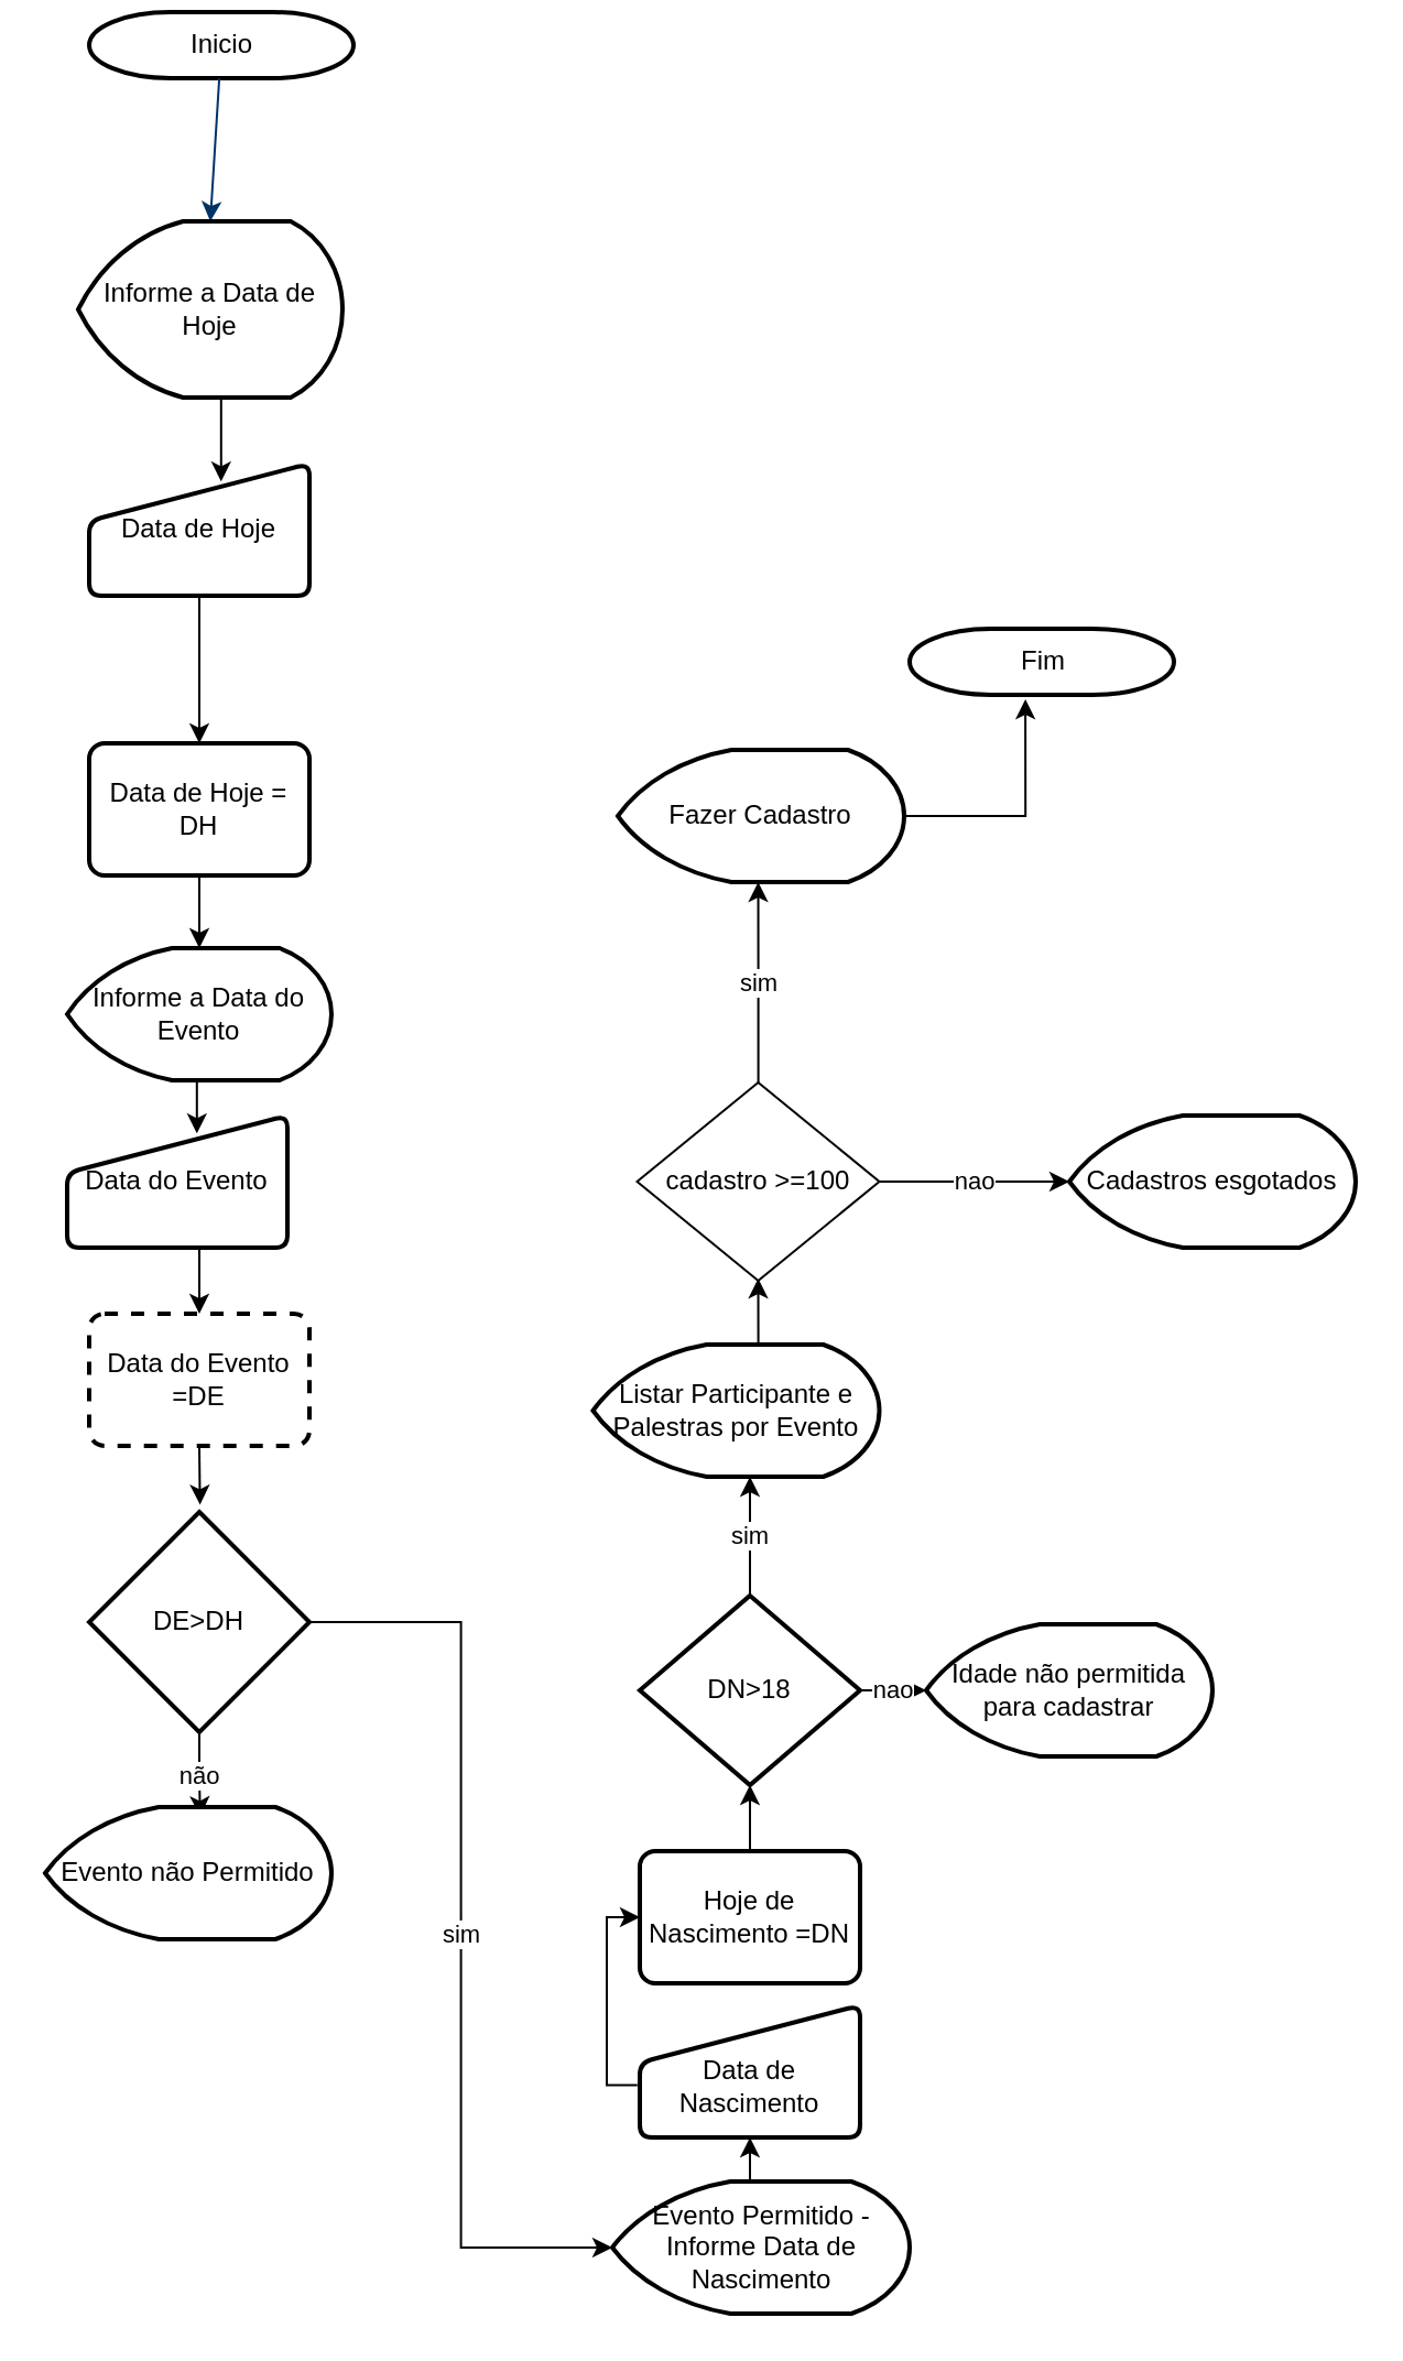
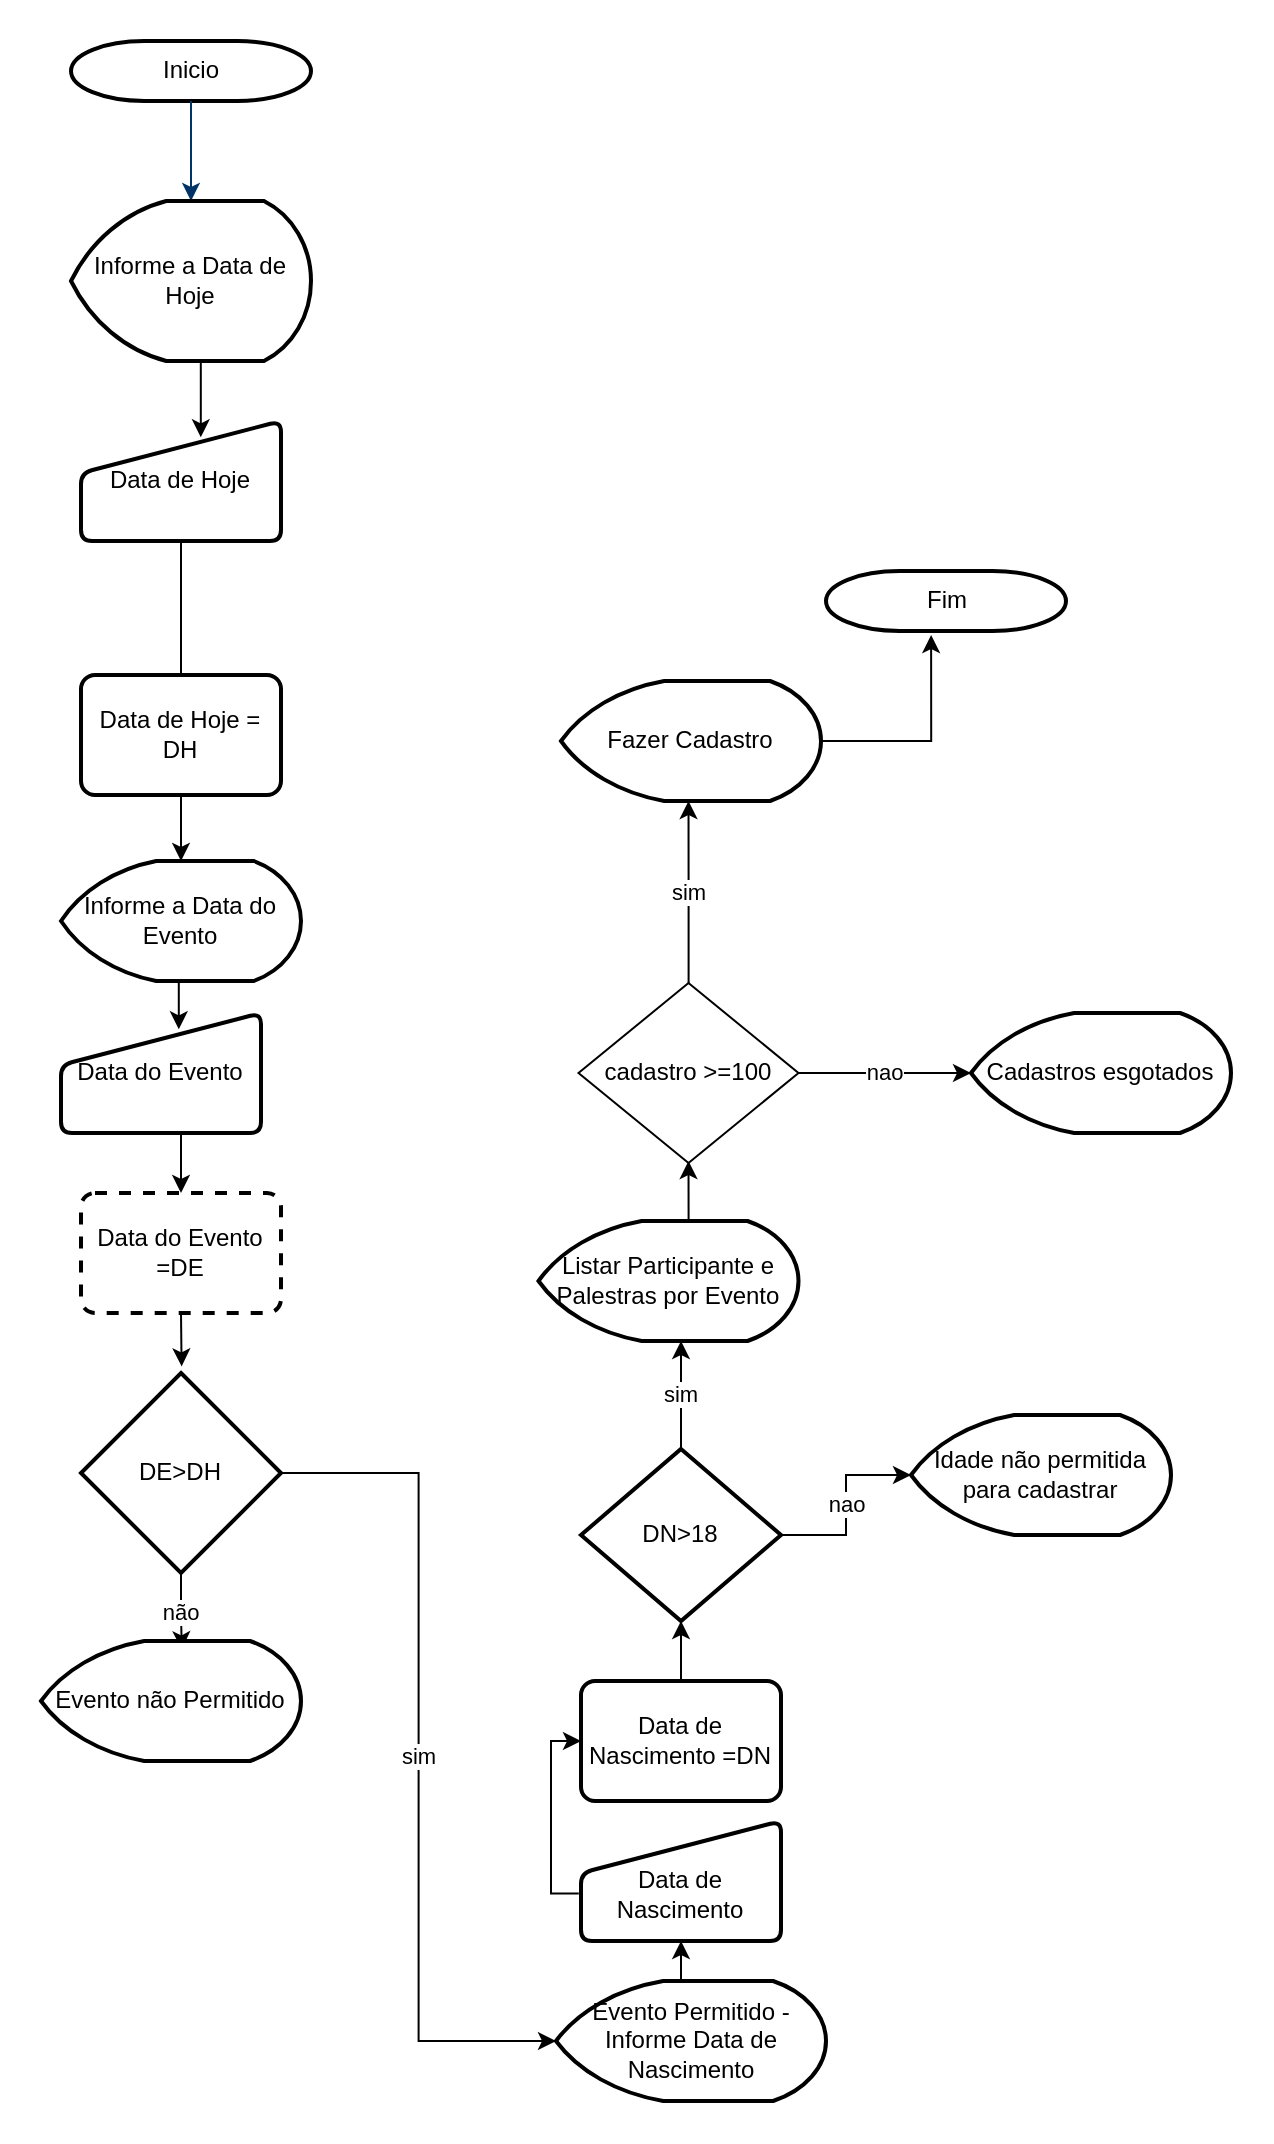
- <mxCell id="2" value="Inicio" style="shape=mxgraph.flowchart.terminator;strokeWidth=2;gradientColor=none;gradientDirection=north;fontStyle=0;html=1;" parent="1" vertex="1"><mxGeometry x="40" y="5" width="120" height="30" as="geometry" /></mxCell>
+ <mxCell id="2" value="Inicio" style="shape=mxgraph.flowchart.terminator;strokeWidth=2;gradientColor=none;gradientDirection=north;fontStyle=0;html=1;" parent="1" vertex="1"><mxGeometry x="35" y="20" width="120" height="30" as="geometry" /></mxCell>
- <mxCell id="6" style="edgeStyle=orthogonalEdgeStyle;rounded=0;orthogonalLoop=1;jettySize=auto;html=1;exitX=0.5;exitY=1;exitDx=0;exitDy=0;entryX=0.5;entryY=0;entryDx=0;entryDy=0;" parent="1" source="7" target="9" edge="1"><mxGeometry relative="1" as="geometry" /></mxCell>
+ <mxCell id="6" style="edgeStyle=orthogonalEdgeStyle;rounded=0;orthogonalLoop=1;jettySize=auto;html=1;exitX=0.5;exitY=1;exitDx=0;exitDy=0;entryX=0.5;entryY=0;entryDx=0;entryDy=0;endArrow=none;" parent="1" source="7" target="9" edge="1"><mxGeometry relative="1" as="geometry" /></mxCell>
- <mxCell id="28" value="Idade não permitida para cadastrar" style="strokeWidth=2;html=1;shape=mxgraph.flowchart.display;whiteSpace=wrap;" parent="1" vertex="1"><mxGeometry x="420" y="737" width="130" height="60" as="geometry" /></mxCell>
+ <mxCell id="28" value="Idade não permitida para cadastrar" style="strokeWidth=2;html=1;shape=mxgraph.flowchart.display;whiteSpace=wrap;" parent="1" vertex="1"><mxGeometry x="455" y="707" width="130" height="60" as="geometry" /></mxCell>
- <mxCell id="24" value="Hoje de Nascimento =DN" style="rounded=1;whiteSpace=wrap;html=1;absoluteArcSize=1;arcSize=14;strokeWidth=2;" parent="1" vertex="1"><mxGeometry x="290" y="840" width="100" height="60" as="geometry" /></mxCell>
+ <mxCell id="24" value="Data de Nascimento =DN" style="rounded=1;whiteSpace=wrap;html=1;absoluteArcSize=1;arcSize=14;strokeWidth=2;" parent="1" vertex="1"><mxGeometry x="290" y="840" width="100" height="60" as="geometry" /></mxCell>
